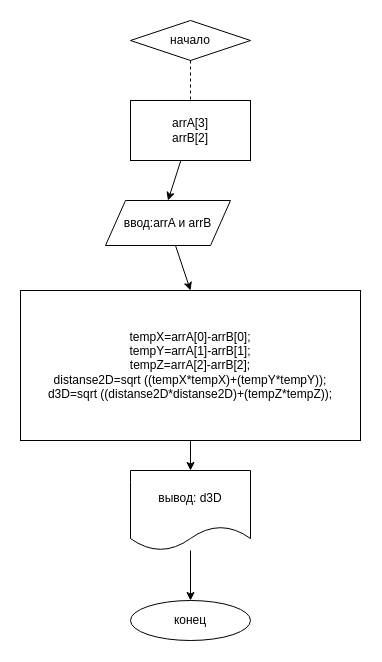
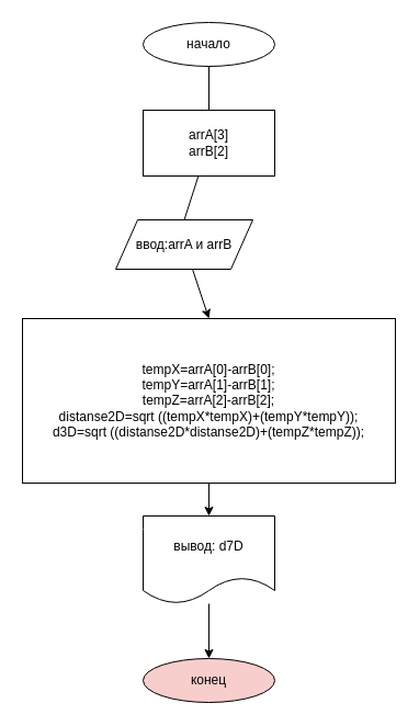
- <mxCell id="3" value="начало" style="rhombus;whiteSpace=wrap;html=1;" vertex="1" parent="1"><mxGeometry x="130" y="20" width="120" height="40" as="geometry" /></mxCell>
+ <mxCell id="3" value="начало" style="ellipse;whiteSpace=wrap;html=1;" vertex="1" parent="1"><mxGeometry x="130" y="20" width="120" height="40" as="geometry" /></mxCell>
- <mxCell id="12" value="" style="edgeStyle=none;html=1;entryX=0.5;entryY=0;entryDx=0;entryDy=0;endArrow=none;dashed=1;" edge="1" parent="1" source="3" target="11"><mxGeometry relative="1" as="geometry"><mxPoint x="198.572" y="79.994" as="sourcePoint" /><mxPoint x="190" y="200" as="targetPoint" /></mxGeometry></mxCell>
+ <mxCell id="12" value="" style="edgeStyle=none;html=1;entryX=0.5;entryY=0;entryDx=0;entryDy=0;endArrow=none;" edge="1" parent="1" source="3" target="11"><mxGeometry relative="1" as="geometry"><mxPoint x="198.572" y="79.994" as="sourcePoint" /><mxPoint x="190" y="200" as="targetPoint" /></mxGeometry></mxCell>
- <mxCell id="2" style="edgeStyle=none;html=1;entryX=0.5;entryY=0;entryDx=0;entryDy=0;startArrow=none;" edge="1" parent="1" source="11" target="5"><mxGeometry relative="1" as="geometry" /></mxCell>
+ <mxCell id="2" style="edgeStyle=none;html=1;entryX=0.5;entryY=0;entryDx=0;entryDy=0;startArrow=none;endArrow=none;" edge="1" parent="1" source="11" target="5"><mxGeometry relative="1" as="geometry" /></mxCell>
- <mxCell id="9" value="вывод: d3D" style="shape=document;whiteSpace=wrap;html=1;boundedLbl=1;" vertex="1" parent="1"><mxGeometry x="130" y="470" width="120" height="80" as="geometry" /></mxCell>
+ <mxCell id="9" value="вывод: d7D" style="shape=document;whiteSpace=wrap;html=1;boundedLbl=1;" vertex="1" parent="1"><mxGeometry x="130" y="470" width="120" height="80" as="geometry" /></mxCell>
- <mxCell id="10" value="конец" style="ellipse;whiteSpace=wrap;html=1;" vertex="1" parent="1"><mxGeometry x="130" y="600" width="120" height="40" as="geometry" /></mxCell>
+ <mxCell id="10" value="конец" style="ellipse;whiteSpace=wrap;html=1;fillColor=#f8cecc;" vertex="1" parent="1"><mxGeometry x="130" y="600" width="120" height="40" as="geometry" /></mxCell>
